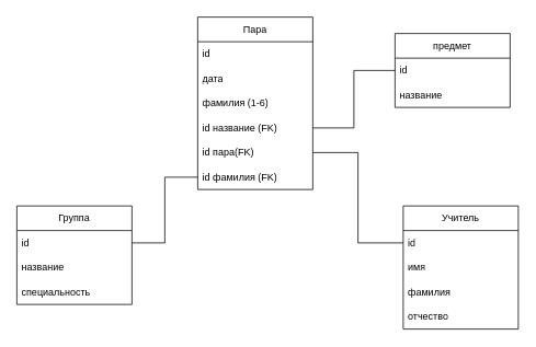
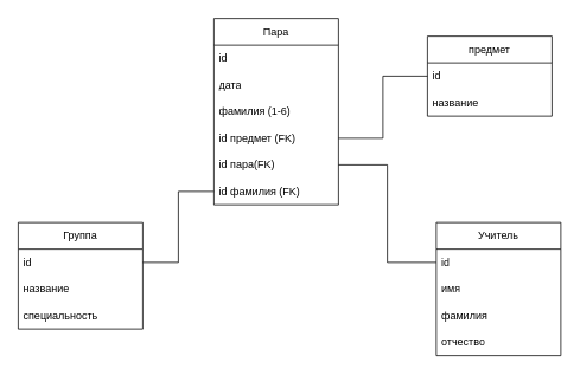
- <mxCell id="15" value="id название (FK)" style="text;strokeColor=none;fillColor=none;align=left;verticalAlign=middle;spacingLeft=4;spacingRight=4;overflow=hidden;points=[[0,0.5],[1,0.5]];portConstraint=eastwest;rotatable=0;whiteSpace=wrap;html=1;" vertex="1" parent="11"><mxGeometry y="120" width="140" height="30" as="geometry" /></mxCell>
+ <mxCell id="15" value="id предмет (FK)" style="text;strokeColor=none;fillColor=none;align=left;verticalAlign=middle;spacingLeft=4;spacingRight=4;overflow=hidden;points=[[0,0.5],[1,0.5]];portConstraint=eastwest;rotatable=0;whiteSpace=wrap;html=1;" vertex="1" parent="11"><mxGeometry y="120" width="140" height="30" as="geometry" /></mxCell>
